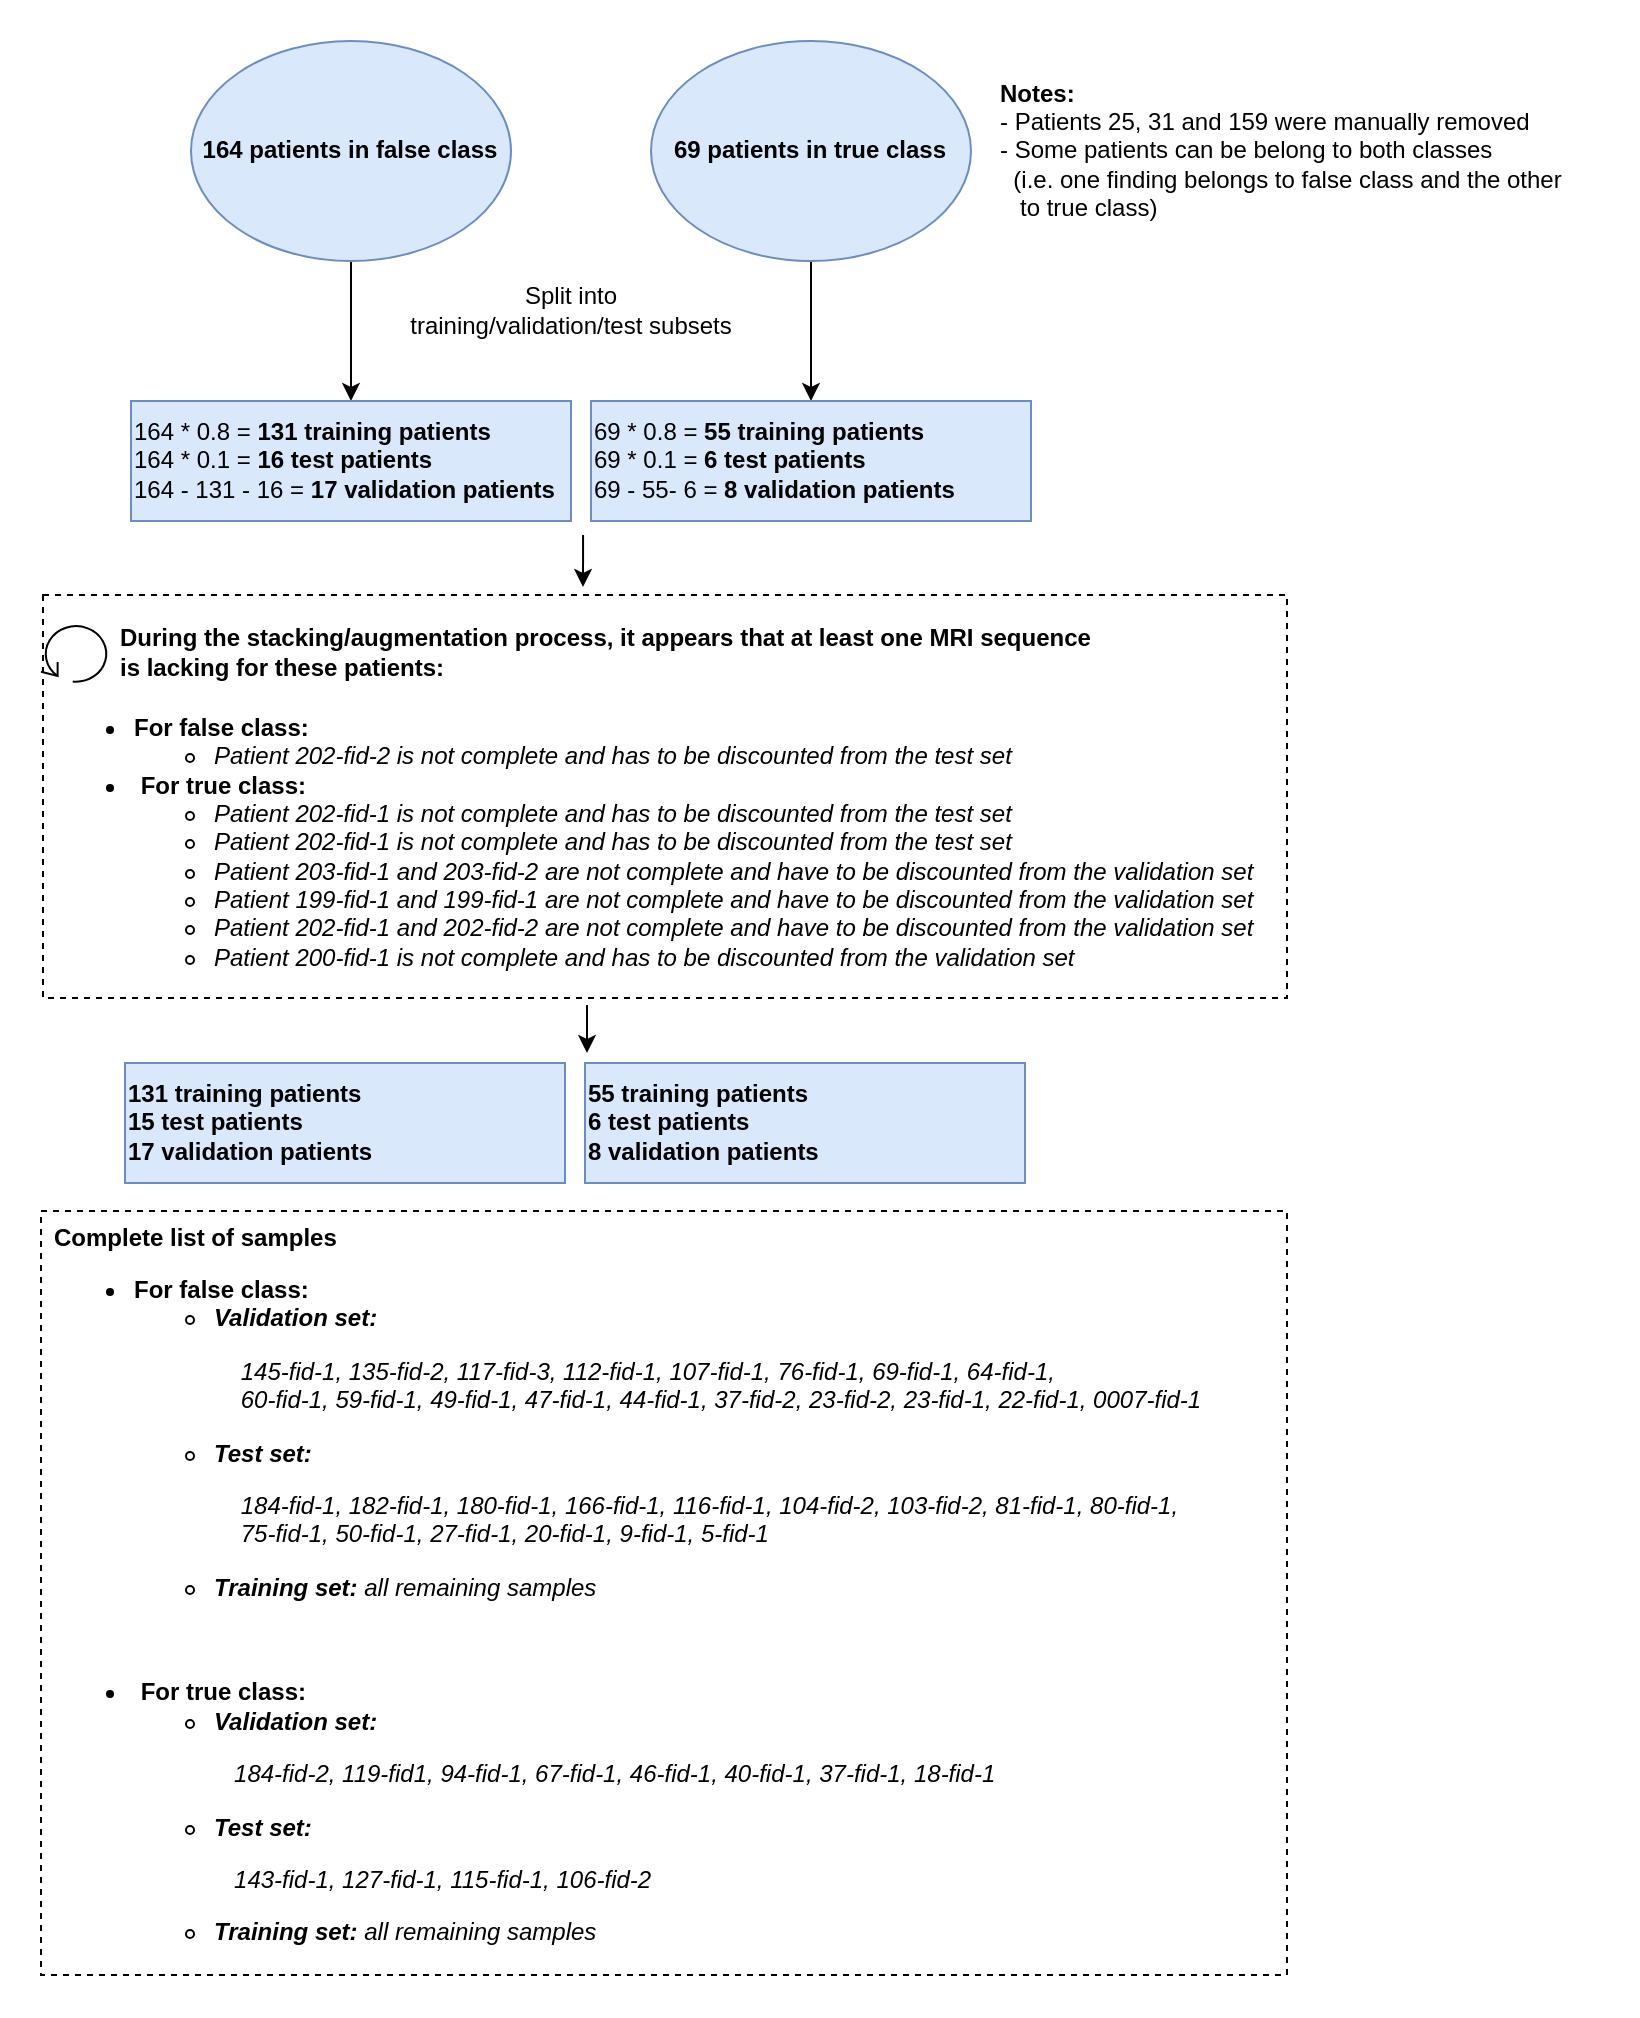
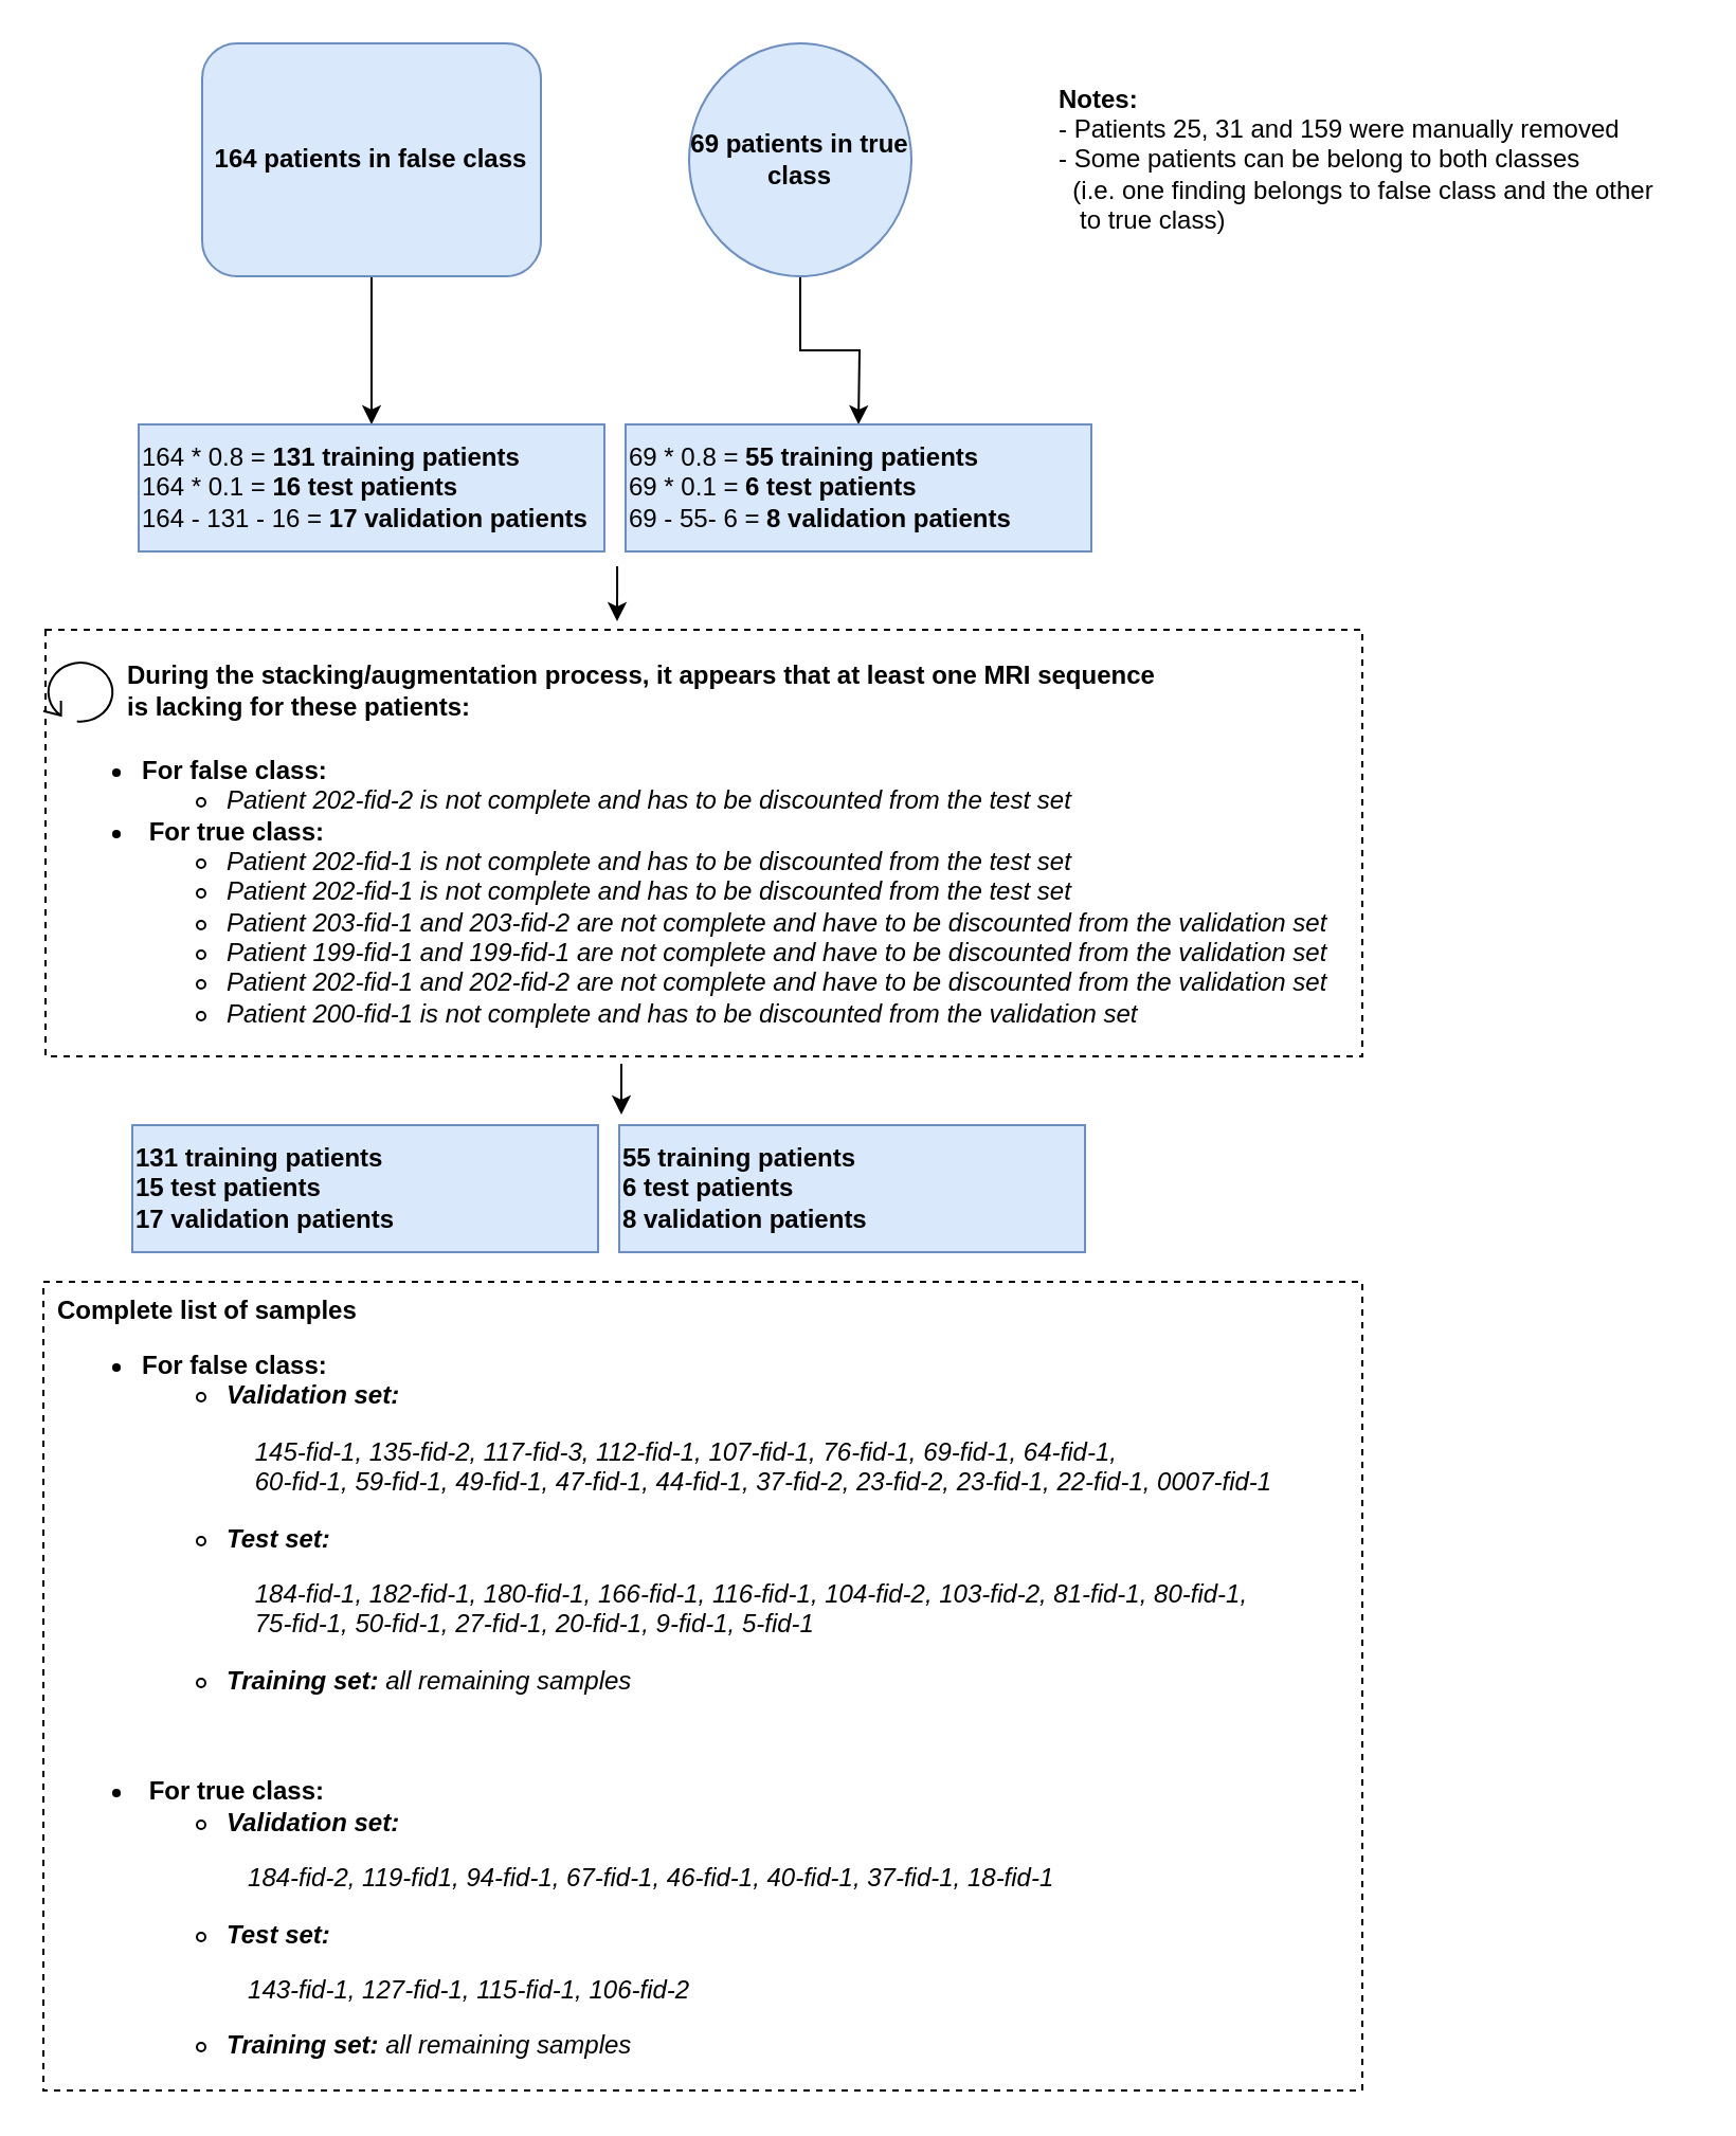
- <mxCell id="3" value="&lt;b&gt;164 patients in false class&lt;/b&gt;" style="ellipse;whiteSpace=wrap;html=1;fillColor=#dae8fc;strokeColor=#6c8ebf;" vertex="1" parent="1"><mxGeometry x="95" y="20" width="160" height="110" as="geometry" /></mxCell>
+ <mxCell id="3" value="&lt;b&gt;164 patients in false class&lt;/b&gt;" style="whiteSpace=wrap;html=1;fillColor=#dae8fc;strokeColor=#6c8ebf;rounded=1;" vertex="1" parent="1"><mxGeometry x="95" y="20" width="160" height="110" as="geometry" /></mxCell>
- <mxCell id="5" value="&lt;b&gt;69 patients in true class&lt;/b&gt;" style="ellipse;whiteSpace=wrap;html=1;fillColor=#dae8fc;strokeColor=#6c8ebf;" vertex="1" parent="1"><mxGeometry x="325" y="20" width="160" height="110" as="geometry" /></mxCell>
+ <mxCell id="5" value="&lt;b&gt;69 patients in true class&lt;/b&gt;" style="ellipse;whiteSpace=wrap;html=1;fillColor=#dae8fc;strokeColor=#6c8ebf;" vertex="1" parent="1"><mxGeometry x="325" y="20" width="105" height="110" as="geometry" /></mxCell>
- <mxCell id="7" value="&lt;div&gt;Split into &lt;br&gt;&lt;/div&gt;&lt;div&gt;training/validation/test subsets&lt;/div&gt;" style="text;html=1;align=center;verticalAlign=middle;resizable=0;points=[];autosize=1;" vertex="1" parent="1"><mxGeometry x="195" y="140" width="180" height="30" as="geometry" /></mxCell>
